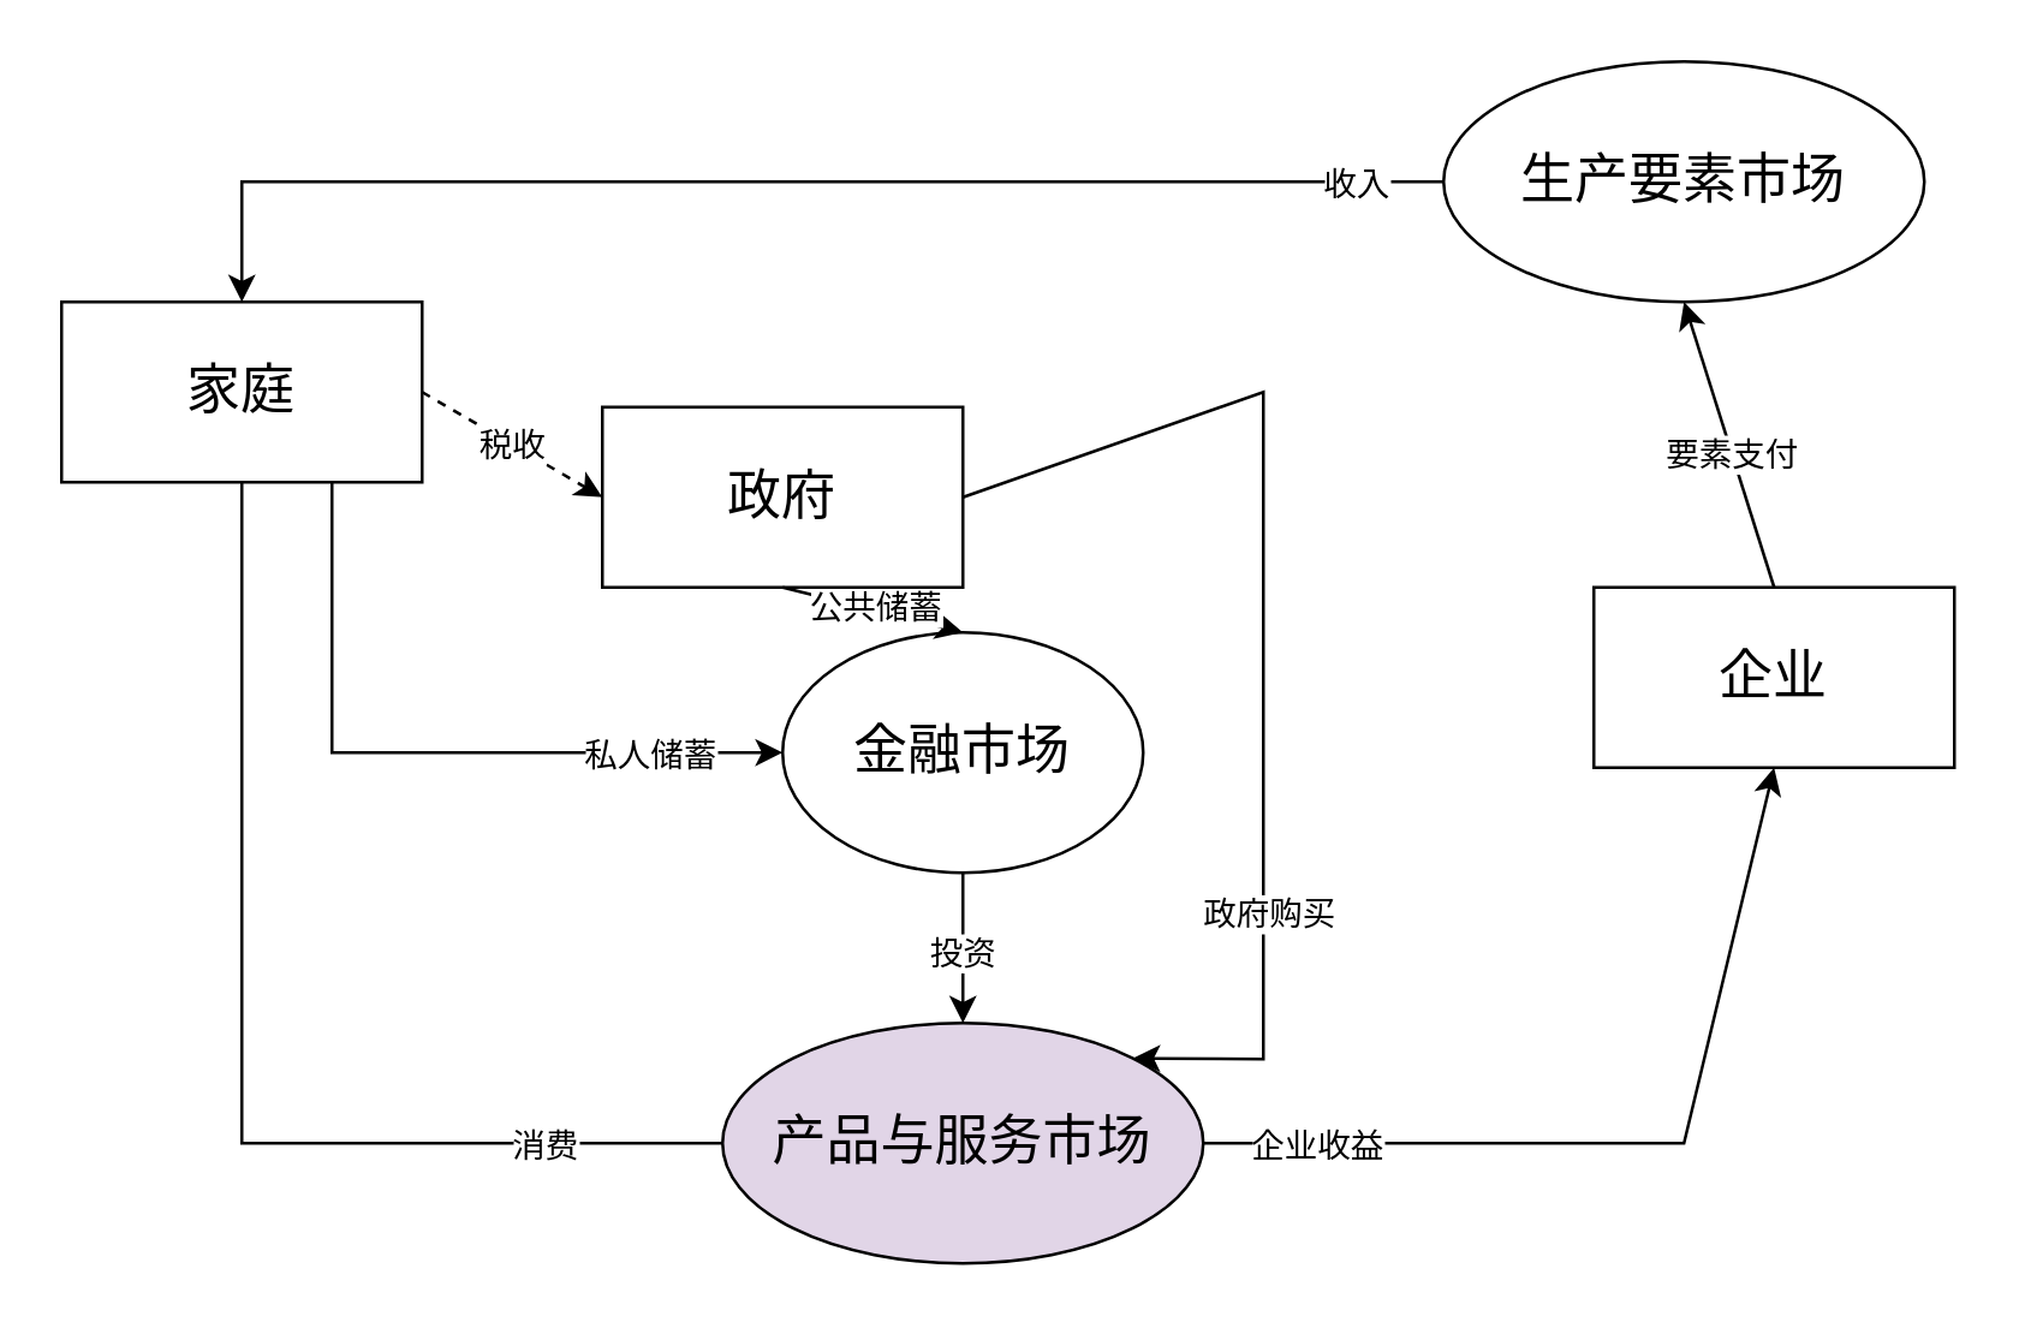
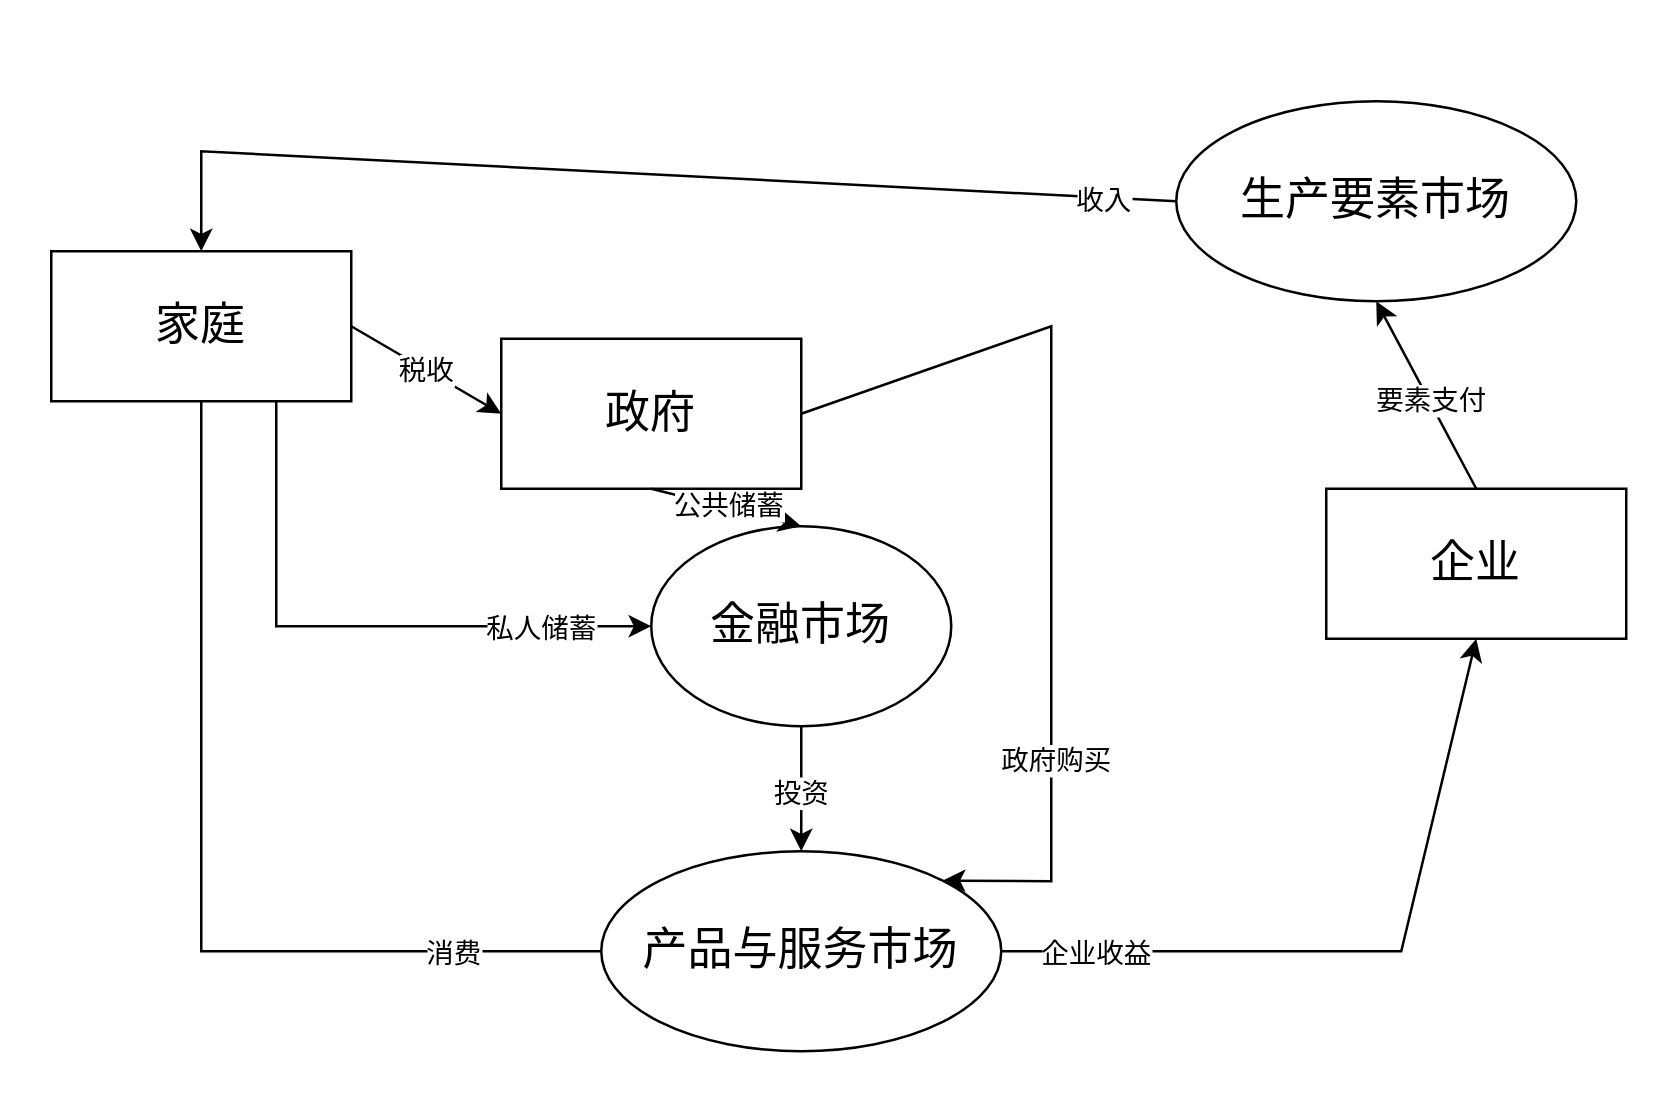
- <mxCell id="5" value="&lt;font style=&quot;font-size: 18px;&quot;&gt;生产要素市场&lt;/font&gt;" style="ellipse;whiteSpace=wrap;html=1;" vertex="1" parent="1"><mxGeometry x="480" y="20" width="160" height="80" as="geometry" /></mxCell>
+ <mxCell id="5" value="&lt;font style=&quot;font-size: 18px;&quot;&gt;生产要素市场&lt;/font&gt;" style="ellipse;whiteSpace=wrap;html=1;" vertex="1" parent="1"><mxGeometry x="470" y="40" width="160" height="80" as="geometry" /></mxCell>
- <mxCell id="12" value="" style="endArrow=classic;html=1;rounded=0;exitX=1;exitY=0.5;exitDx=0;exitDy=0;entryX=0;entryY=0.5;entryDx=0;entryDy=0;dashed=1;" edge="1" parent="1" source="2" target="3"><mxGeometry width="50" height="50" relative="1" as="geometry"><mxPoint x="310" y="180" as="sourcePoint" /><mxPoint x="360" y="130" as="targetPoint" /></mxGeometry></mxCell>
+ <mxCell id="12" value="" style="endArrow=classic;html=1;rounded=0;exitX=1;exitY=0.5;exitDx=0;exitDy=0;entryX=0;entryY=0.5;entryDx=0;entryDy=0;" edge="1" parent="1" source="2" target="3"><mxGeometry width="50" height="50" relative="1" as="geometry"><mxPoint x="310" y="180" as="sourcePoint" /><mxPoint x="360" y="130" as="targetPoint" /></mxGeometry></mxCell>
- <mxCell id="7" value="&lt;font style=&quot;font-size: 18px;&quot;&gt;产品与服务市场&lt;/font&gt;" style="ellipse;whiteSpace=wrap;html=1;fillColor=#e1d5e7;" vertex="1" parent="1"><mxGeometry x="240" y="340" width="160" height="80" as="geometry" /></mxCell>
+ <mxCell id="7" value="&lt;font style=&quot;font-size: 18px;&quot;&gt;产品与服务市场&lt;/font&gt;" style="ellipse;whiteSpace=wrap;html=1;" vertex="1" parent="1"><mxGeometry x="240" y="340" width="160" height="80" as="geometry" /></mxCell>
